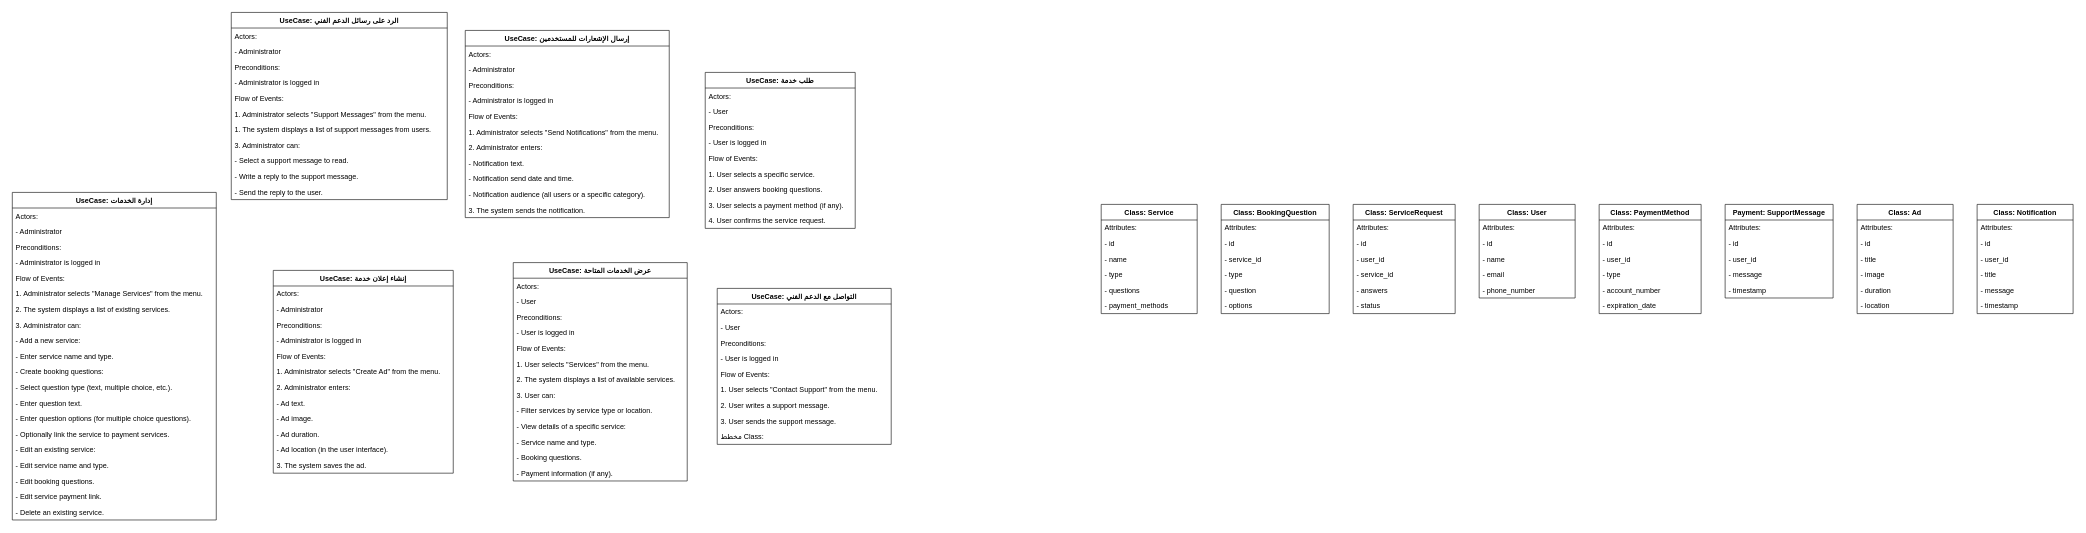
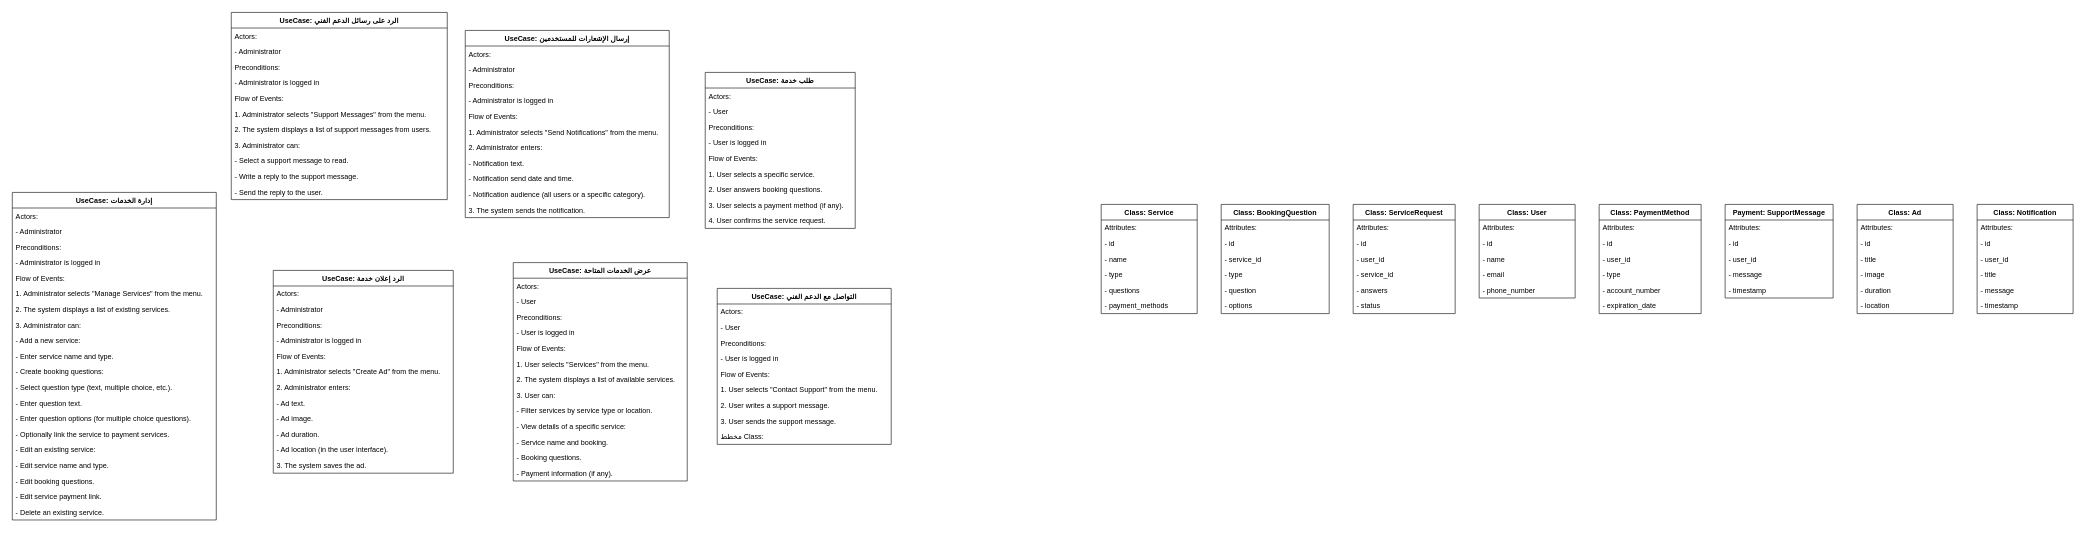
- <mxCell id="30" value="        1. The system displays a list of support messages from users." style="text;strokeColor=none;fillColor=none;align=left;verticalAlign=top;spacingLeft=4;spacingRight=4;overflow=hidden;rotatable=0;points=[[0,0.5],[1,0.5]];portConstraint=eastwest;" vertex="1" parent="23"><mxGeometry y="182" width="360" height="26" as="geometry" /></mxCell>
+ <mxCell id="30" value="        2. The system displays a list of support messages from users." style="text;strokeColor=none;fillColor=none;align=left;verticalAlign=top;spacingLeft=4;spacingRight=4;overflow=hidden;rotatable=0;points=[[0,0.5],[1,0.5]];portConstraint=eastwest;" vertex="1" parent="23"><mxGeometry y="182" width="360" height="26" as="geometry" /></mxCell>
- <mxCell id="35" value="UseCase: إنشاء إعلان خدمة" style="swimlane;fontStyle=1;childLayout=stackLayout;horizontal=1;startSize=26;horizontalStack=0;resizeParent=1;resizeParentMax=0;resizeLast=0;collapsible=1;marginBottom=0;" vertex="1" parent="1"><mxGeometry x="455" y="450" width="300" height="338" as="geometry" /></mxCell>
+ <mxCell id="35" value="UseCase: الرد إعلان خدمة" style="swimlane;fontStyle=1;childLayout=stackLayout;horizontal=1;startSize=26;horizontalStack=0;resizeParent=1;resizeParentMax=0;resizeLast=0;collapsible=1;marginBottom=0;" vertex="1" parent="1"><mxGeometry x="455" y="450" width="300" height="338" as="geometry" /></mxCell>
- <mxCell id="71" value="                - Service name and type." style="text;strokeColor=none;fillColor=none;align=left;verticalAlign=top;spacingLeft=4;spacingRight=4;overflow=hidden;rotatable=0;points=[[0,0.5],[1,0.5]];portConstraint=eastwest;" vertex="1" parent="60"><mxGeometry y="286" width="290" height="26" as="geometry" /></mxCell>
+ <mxCell id="71" value="                - Service name and booking." style="text;strokeColor=none;fillColor=none;align=left;verticalAlign=top;spacingLeft=4;spacingRight=4;overflow=hidden;rotatable=0;points=[[0,0.5],[1,0.5]];portConstraint=eastwest;" vertex="1" parent="60"><mxGeometry y="286" width="290" height="26" as="geometry" /></mxCell>
